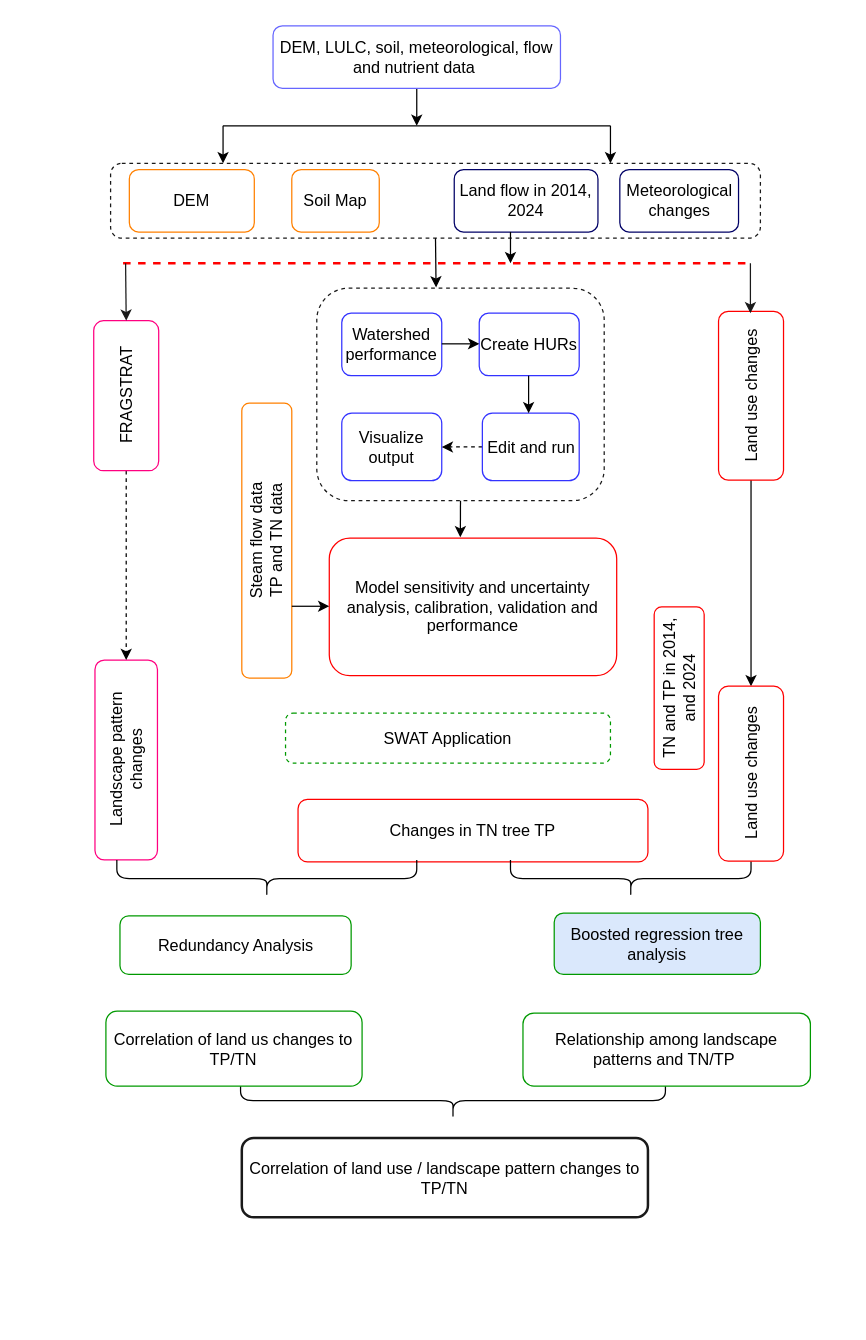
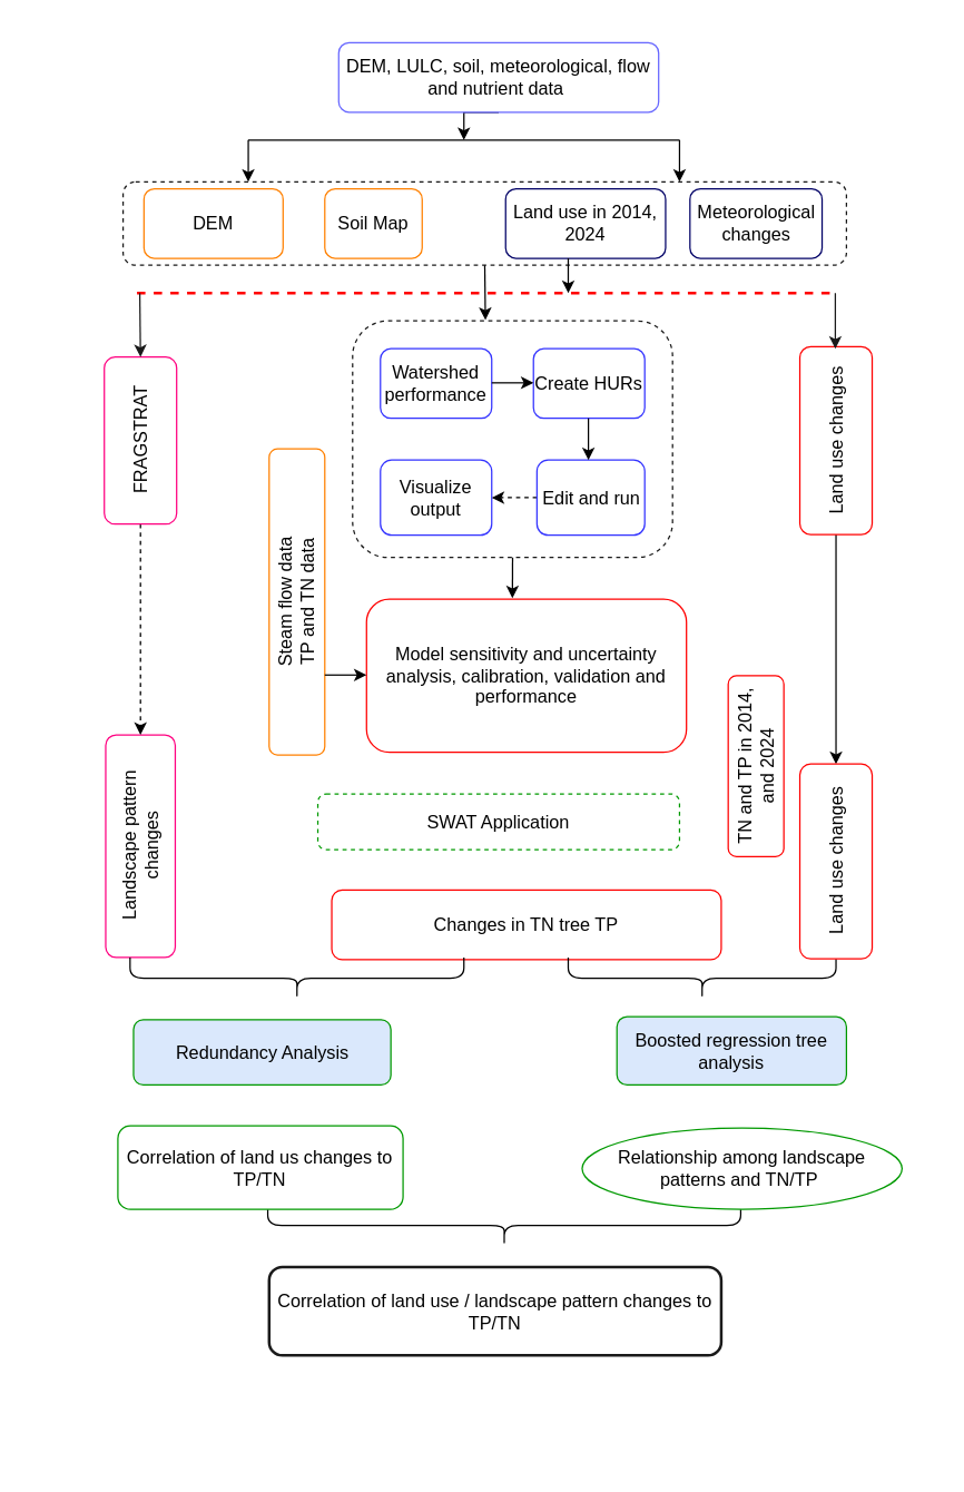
- <mxCell id="4" value="&lt;font style=&quot;font-size: 13px;&quot;&gt;DEM, LULC, soil, meteorological, flow and nutrient data&amp;nbsp;&lt;/font&gt;" style="rounded=1;whiteSpace=wrap;html=1;strokeColor=#6666FF;" vertex="1" parent="1"><mxGeometry x="218" y="20" width="230" height="50" as="geometry" /></mxCell>
+ <mxCell id="4" value="&lt;font style=&quot;font-size: 13px;&quot;&gt;DEM, LULC, soil, meteorological, flow and nutrient data&amp;nbsp;&lt;/font&gt;" style="rounded=1;whiteSpace=wrap;html=1;strokeColor=#6666FF;" vertex="1" parent="1"><mxGeometry x="243" y="30" width="230" height="50" as="geometry" /></mxCell>
- <mxCell id="9" value="&lt;font style=&quot;font-size: 13px;&quot;&gt;Land flow in 2014, 2024&lt;/font&gt;" style="rounded=1;whiteSpace=wrap;html=1;strokeColor=#000066;" vertex="1" parent="1"><mxGeometry x="363" y="135" width="115" height="50" as="geometry" /></mxCell>
+ <mxCell id="9" value="&lt;font style=&quot;font-size: 13px;&quot;&gt;Land use in 2014, 2024&lt;/font&gt;" style="rounded=1;whiteSpace=wrap;html=1;strokeColor=#000066;" vertex="1" parent="1"><mxGeometry x="363" y="135" width="115" height="50" as="geometry" /></mxCell>
- <mxCell id="33" value="&lt;font style=&quot;font-size: 13px;&quot;&gt;Redundancy Analysis&lt;/font&gt;" style="rounded=1;whiteSpace=wrap;html=1;strokeColor=#009900;" vertex="1" parent="1"><mxGeometry x="95.5" y="732.24" width="185" height="46.88" as="geometry" /></mxCell>
+ <mxCell id="33" value="&lt;font style=&quot;font-size: 13px;&quot;&gt;Redundancy Analysis&lt;/font&gt;" style="rounded=1;whiteSpace=wrap;html=1;strokeColor=#009900;fillColor=#dae8fc;" vertex="1" parent="1"><mxGeometry x="95.5" y="732.24" width="185" height="46.88" as="geometry" /></mxCell>
- <mxCell id="36" value="&lt;font style=&quot;font-size: 13px;&quot;&gt;Relationship among landscape patterns and TN/TP&amp;nbsp;&lt;/font&gt;" style="rounded=1;whiteSpace=wrap;html=1;strokeColor=#009900;" vertex="1" parent="1"><mxGeometry x="418" y="810" width="230" height="58.5" as="geometry" /></mxCell>
+ <mxCell id="36" value="&lt;font style=&quot;font-size: 13px;&quot;&gt;Relationship among landscape patterns and TN/TP&amp;nbsp;&lt;/font&gt;" style="ellipse;whiteSpace=wrap;html=1;strokeColor=#009900;" vertex="1" parent="1"><mxGeometry x="418" y="810" width="230" height="58.5" as="geometry" /></mxCell>
